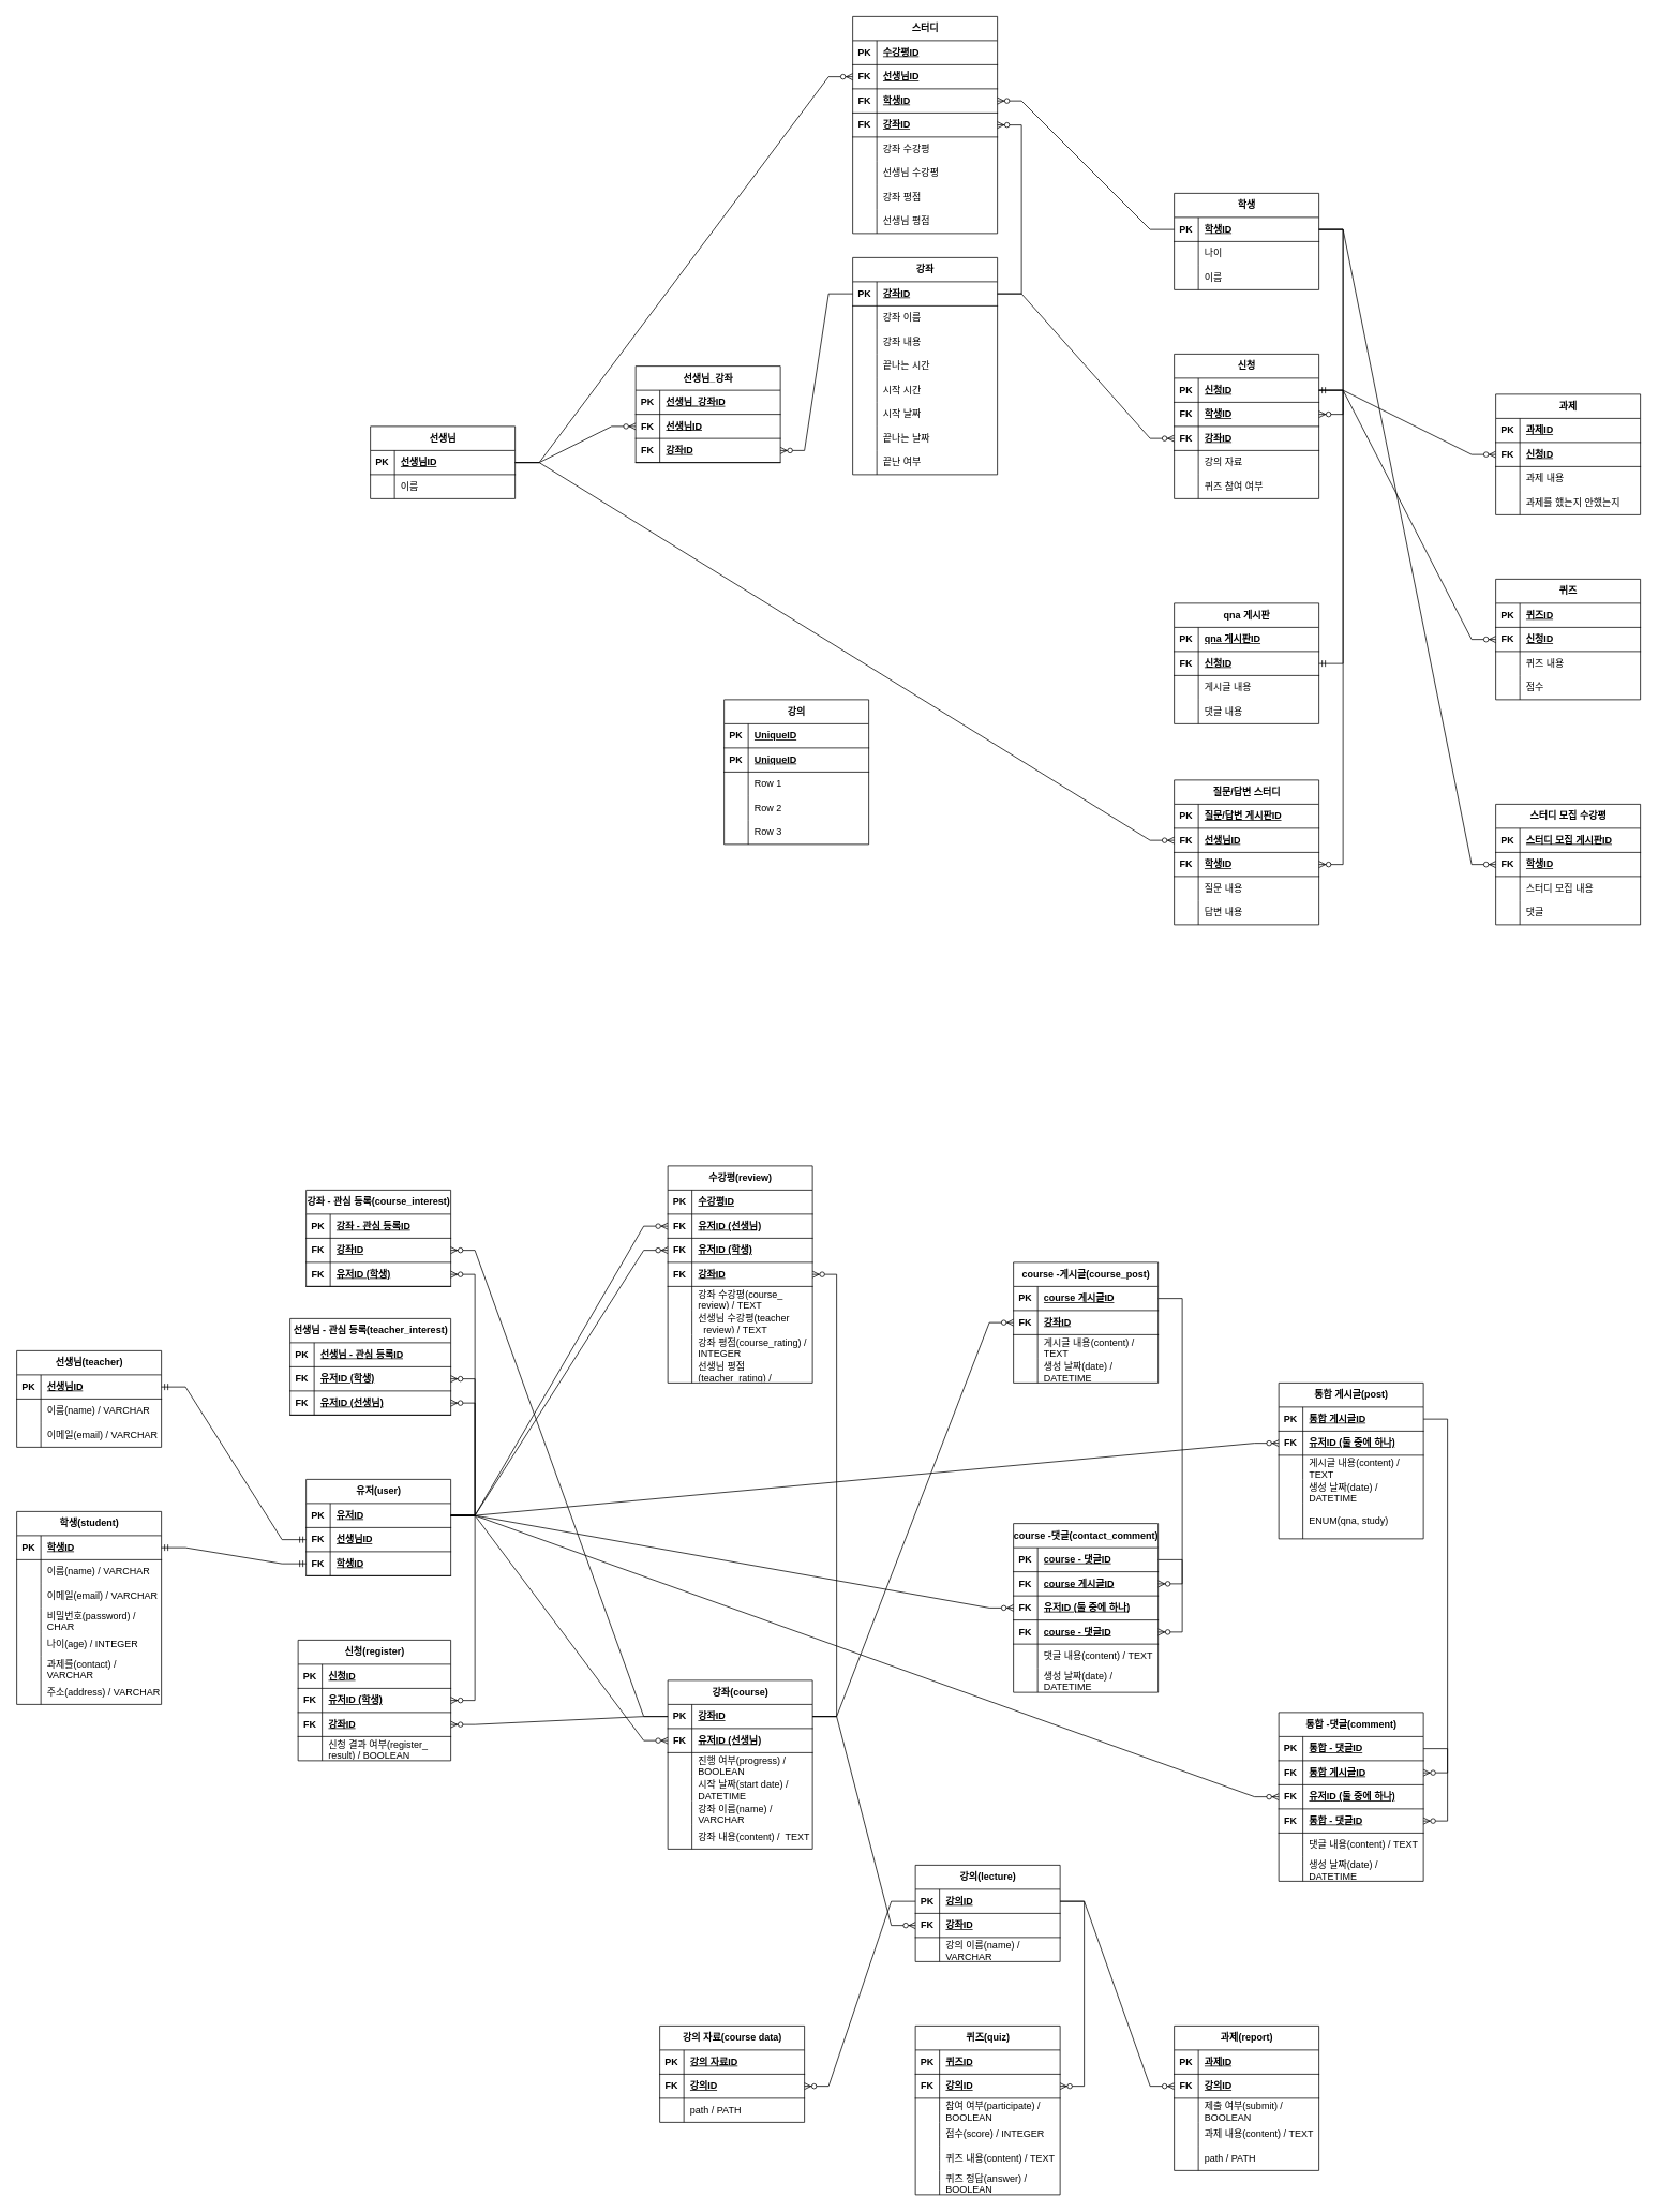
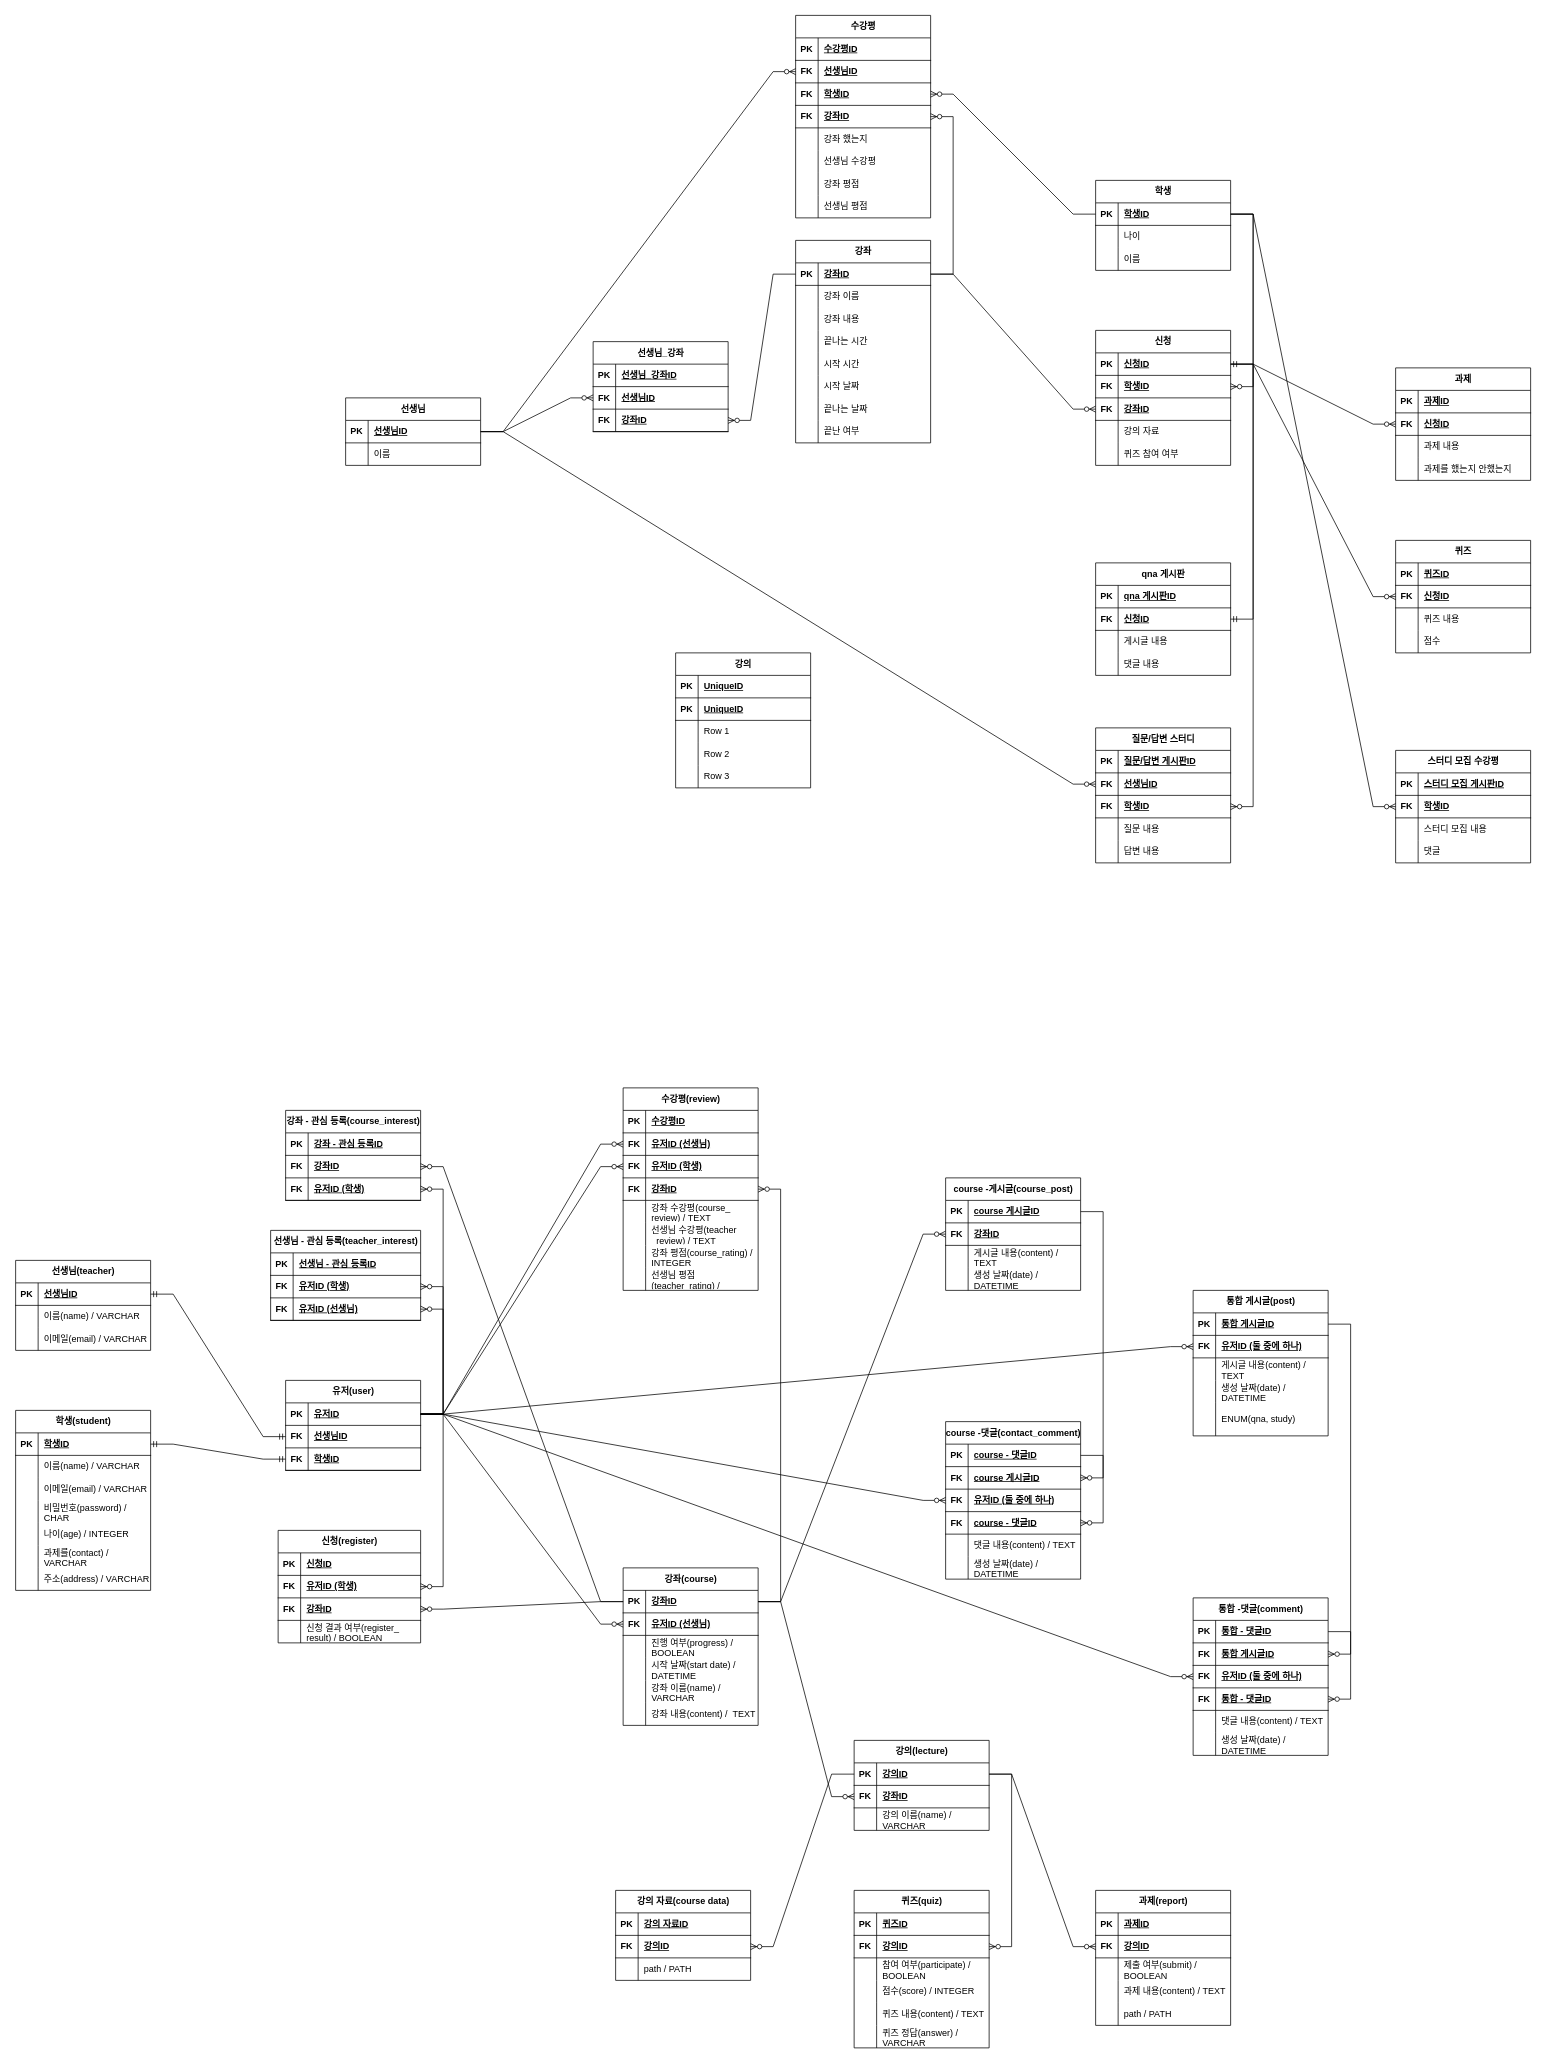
- <mxCell id="62" value="스터디" style="shape=table;startSize=30;container=1;collapsible=1;childLayout=tableLayout;fixedRows=1;rowLines=0;fontStyle=1;align=center;resizeLast=1;html=1;" parent="1" vertex="1"><mxGeometry x="1060" y="20" width="180" height="270" as="geometry" /></mxCell>
+ <mxCell id="62" value="수강평" style="shape=table;startSize=30;container=1;collapsible=1;childLayout=tableLayout;fixedRows=1;rowLines=0;fontStyle=1;align=center;resizeLast=1;html=1;" parent="1" vertex="1"><mxGeometry x="1060" y="20" width="180" height="270" as="geometry" /></mxCell>
- <mxCell id="77" value="강좌 수강평" style="shape=partialRectangle;connectable=0;fillColor=none;top=0;left=0;bottom=0;right=0;align=left;spacingLeft=6;overflow=hidden;whiteSpace=wrap;html=1;" parent="75" vertex="1"><mxGeometry x="30" width="150" height="30" as="geometry"><mxRectangle width="150" height="30" as="alternateBounds" /></mxGeometry></mxCell>
+ <mxCell id="77" value="강좌 했는지" style="shape=partialRectangle;connectable=0;fillColor=none;top=0;left=0;bottom=0;right=0;align=left;spacingLeft=6;overflow=hidden;whiteSpace=wrap;html=1;" parent="75" vertex="1"><mxGeometry x="30" width="150" height="30" as="geometry"><mxRectangle width="150" height="30" as="alternateBounds" /></mxGeometry></mxCell>
- <mxCell id="310" value="퀴즈 정답(answer) / BOOLEAN" style="shape=partialRectangle;connectable=0;fillColor=none;top=0;left=0;bottom=0;right=0;align=left;spacingLeft=6;overflow=hidden;whiteSpace=wrap;html=1;" parent="308" vertex="1"><mxGeometry x="30" width="150" height="30" as="geometry"><mxRectangle width="150" height="30" as="alternateBounds" /></mxGeometry></mxCell>
+ <mxCell id="310" value="퀴즈 정답(answer) / VARCHAR" style="shape=partialRectangle;connectable=0;fillColor=none;top=0;left=0;bottom=0;right=0;align=left;spacingLeft=6;overflow=hidden;whiteSpace=wrap;html=1;" parent="308" vertex="1"><mxGeometry x="30" width="150" height="30" as="geometry"><mxRectangle width="150" height="30" as="alternateBounds" /></mxGeometry></mxCell>
